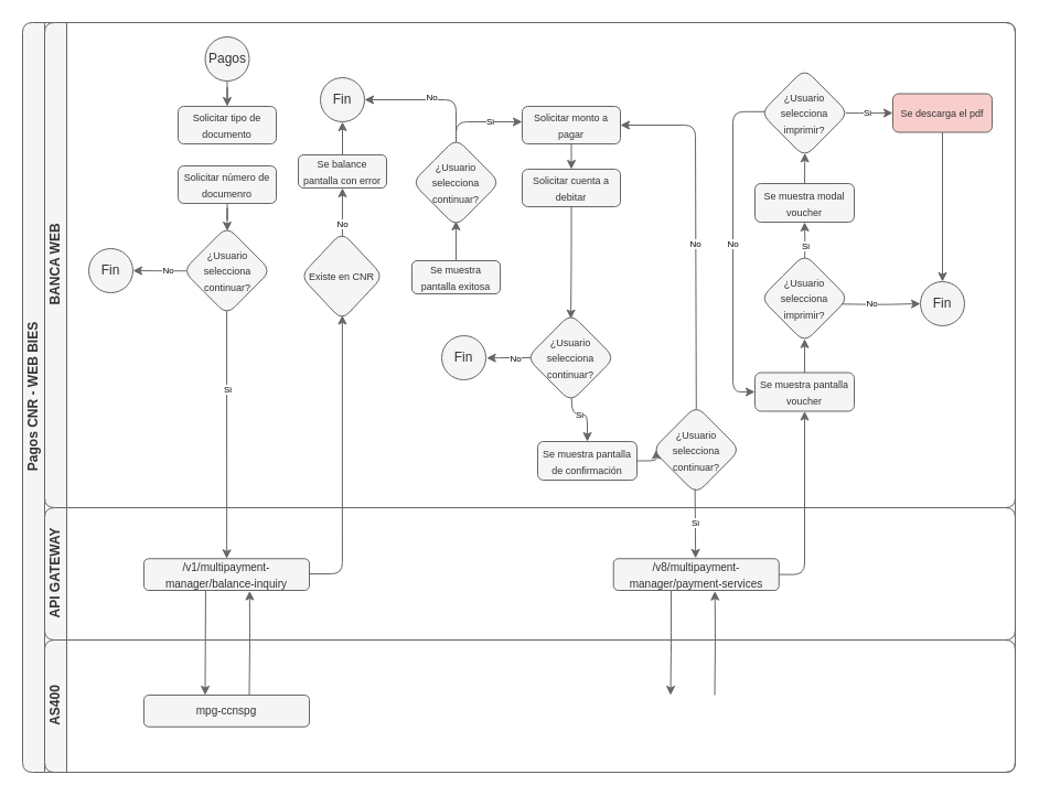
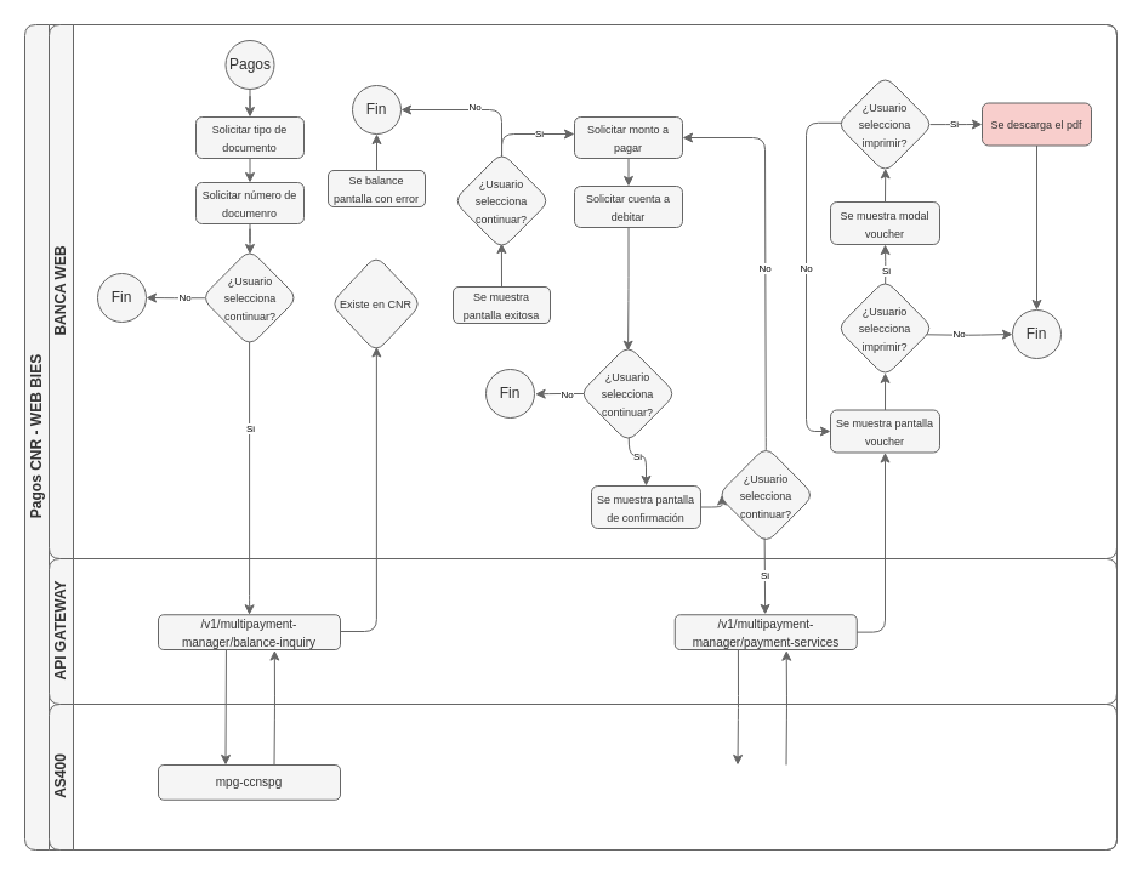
+ <mxCell id="6" style="edgeStyle=orthogonalEdgeStyle;rounded=1;orthogonalLoop=1;jettySize=auto;html=1;exitX=0.5;exitY=1;exitDx=0;exitDy=0;entryX=0.5;entryY=0;entryDx=0;entryDy=0;fillColor=#f5f5f5;strokeColor=#666666;" parent="3" source="7" target="12" edge="1"><mxGeometry relative="1" as="geometry" /></mxCell>
- <mxCell id="13" style="edgeStyle=orthogonalEdgeStyle;rounded=1;orthogonalLoop=1;jettySize=auto;html=1;exitX=0.506;exitY=0.055;exitDx=0;exitDy=0;entryX=0.5;entryY=1;entryDx=0;entryDy=0;fillColor=#f5f5f5;strokeColor=#666666;exitPerimeter=0;" parent="3" source="15" target="9" edge="1"><mxGeometry relative="1" as="geometry" /></mxCell>
- <mxCell id="14" value="No" style="edgeLabel;html=1;align=center;verticalAlign=middle;resizable=0;points=[];rounded=1;labelBackgroundColor=#FFFFFF;fontColor=#000000;fontSize=8;" parent="13" vertex="1" connectable="0"><mxGeometry x="-0.464" relative="1" as="geometry"><mxPoint as="offset" /></mxGeometry></mxCell>
- <mxCell id="61" value="&lt;font style=&quot;font-size: 10px;&quot;&gt;/v8/multipayment-manager/payment-services&lt;/font&gt;" style="rounded=1;whiteSpace=wrap;html=1;fontFamily=Helvetica;fontSize=12;fontColor=#333333;align=center;fillColor=#f5f5f5;strokeColor=#666666;" vertex="1" parent="59"><mxGeometry x="515.75" y="46.25" width="150" height="28.75" as="geometry" /></mxCell>
+ <mxCell id="61" value="&lt;font style=&quot;font-size: 10px;&quot;&gt;/v1/multipayment-manager/payment-services&lt;/font&gt;" style="rounded=1;whiteSpace=wrap;html=1;fontFamily=Helvetica;fontSize=12;fontColor=#333333;align=center;fillColor=#f5f5f5;strokeColor=#666666;" vertex="1" parent="59"><mxGeometry x="515.75" y="46.25" width="150" height="28.75" as="geometry" /></mxCell>
